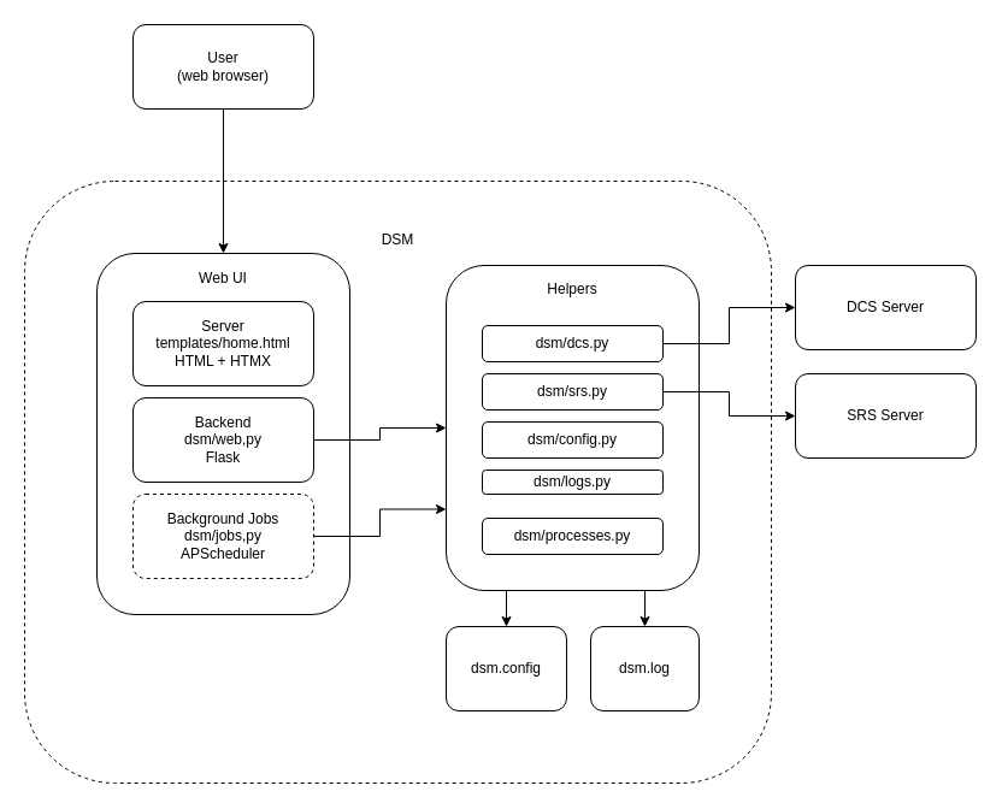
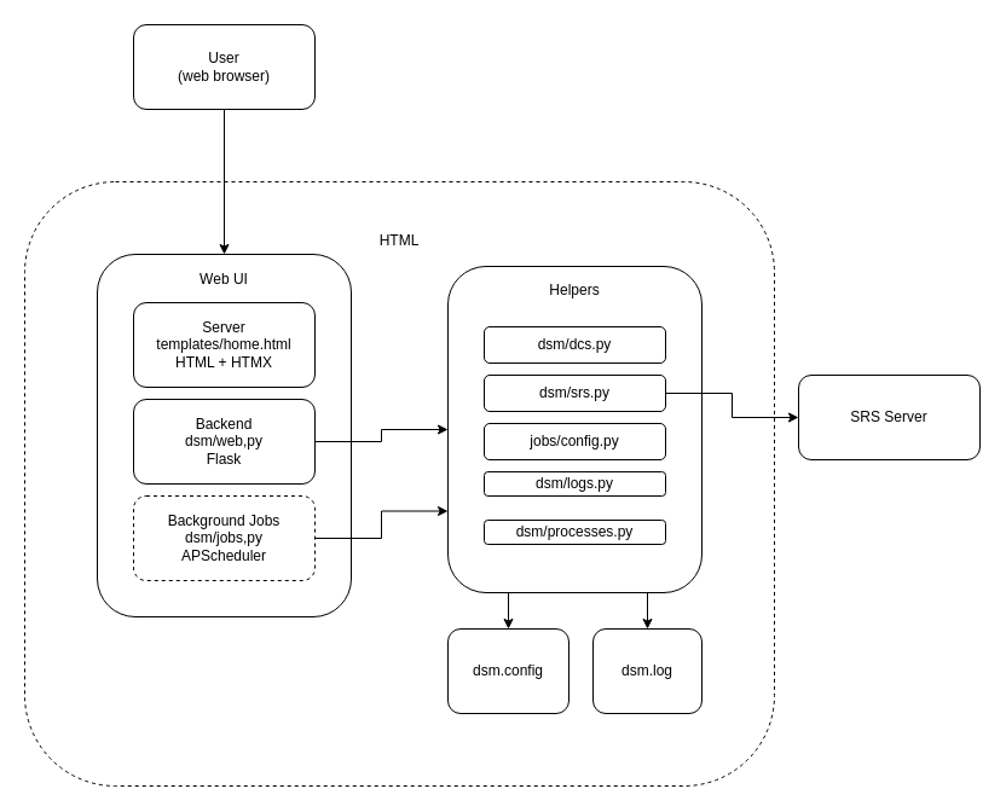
- <mxCell id="19" value="DCS Server" style="rounded=1;whiteSpace=wrap;html=1;" vertex="1" parent="1"><mxGeometry x="660" y="220" width="150" height="70" as="geometry" /></mxCell>
- <mxCell id="10" style="edgeStyle=orthogonalEdgeStyle;rounded=0;orthogonalLoop=1;jettySize=auto;html=1;entryX=0;entryY=0.5;entryDx=0;entryDy=0;" edge="1" parent="1" source="11" target="19"><mxGeometry relative="1" as="geometry" /></mxCell>
- <mxCell id="14" value="dsm/config.py" style="rounded=1;whiteSpace=wrap;html=1;" vertex="1" parent="1"><mxGeometry x="400" y="350" width="150" height="30" as="geometry" /></mxCell>
+ <mxCell id="14" value="jobs/config.py" style="rounded=1;whiteSpace=wrap;html=1;" vertex="1" parent="1"><mxGeometry x="400" y="350" width="150" height="30" as="geometry" /></mxCell>
- <mxCell id="2" value="&lt;div&gt;DSM&lt;/div&gt;&lt;div&gt;&lt;br&gt;&lt;/div&gt;&lt;div&gt;&lt;br&gt;&lt;/div&gt;&lt;div&gt;&lt;br&gt;&lt;/div&gt;&lt;div&gt;&lt;br&gt;&lt;/div&gt;&lt;div&gt;&lt;br&gt;&lt;/div&gt;&lt;div&gt;&lt;br&gt;&lt;/div&gt;&lt;div&gt;&lt;br&gt;&lt;/div&gt;&lt;div&gt;&lt;br&gt;&lt;/div&gt;&lt;div&gt;&lt;br&gt;&lt;/div&gt;&lt;div&gt;&lt;br&gt;&lt;/div&gt;&lt;div&gt;&lt;br&gt;&lt;/div&gt;&lt;div&gt;&lt;br&gt;&lt;/div&gt;&lt;div&gt;&lt;br&gt;&lt;/div&gt;&lt;div&gt;&lt;br&gt;&lt;/div&gt;&lt;div&gt;&lt;br&gt;&lt;/div&gt;&lt;div&gt;&lt;br&gt;&lt;/div&gt;&lt;div&gt;&lt;br&gt;&lt;/div&gt;&lt;div&gt;&lt;br&gt;&lt;/div&gt;&lt;div&gt;&lt;br&gt;&lt;/div&gt;&lt;div&gt;&lt;br&gt;&lt;/div&gt;&lt;div&gt;&lt;br&gt;&lt;/div&gt;&lt;div&gt;&lt;br&gt;&lt;/div&gt;&lt;div&gt;&lt;br&gt;&lt;/div&gt;&lt;div&gt;&lt;br&gt;&lt;/div&gt;&lt;div&gt;&lt;br&gt;&lt;/div&gt;&lt;div&gt;&lt;br&gt;&lt;/div&gt;&lt;div&gt;&lt;br&gt;&lt;/div&gt;&lt;div&gt;&lt;br&gt;&lt;/div&gt;" style="rounded=1;whiteSpace=wrap;html=1;fillColor=none;dashed=1;movable=1;resizable=1;rotatable=1;deletable=1;editable=1;locked=0;connectable=1;" vertex="1" parent="1"><mxGeometry x="20" y="150" width="620" height="500" as="geometry" /></mxCell>
+ <mxCell id="2" value="&lt;div&gt;HTML&lt;/div&gt;&lt;div&gt;&lt;br&gt;&lt;/div&gt;&lt;div&gt;&lt;br&gt;&lt;/div&gt;&lt;div&gt;&lt;br&gt;&lt;/div&gt;&lt;div&gt;&lt;br&gt;&lt;/div&gt;&lt;div&gt;&lt;br&gt;&lt;/div&gt;&lt;div&gt;&lt;br&gt;&lt;/div&gt;&lt;div&gt;&lt;br&gt;&lt;/div&gt;&lt;div&gt;&lt;br&gt;&lt;/div&gt;&lt;div&gt;&lt;br&gt;&lt;/div&gt;&lt;div&gt;&lt;br&gt;&lt;/div&gt;&lt;div&gt;&lt;br&gt;&lt;/div&gt;&lt;div&gt;&lt;br&gt;&lt;/div&gt;&lt;div&gt;&lt;br&gt;&lt;/div&gt;&lt;div&gt;&lt;br&gt;&lt;/div&gt;&lt;div&gt;&lt;br&gt;&lt;/div&gt;&lt;div&gt;&lt;br&gt;&lt;/div&gt;&lt;div&gt;&lt;br&gt;&lt;/div&gt;&lt;div&gt;&lt;br&gt;&lt;/div&gt;&lt;div&gt;&lt;br&gt;&lt;/div&gt;&lt;div&gt;&lt;br&gt;&lt;/div&gt;&lt;div&gt;&lt;br&gt;&lt;/div&gt;&lt;div&gt;&lt;br&gt;&lt;/div&gt;&lt;div&gt;&lt;br&gt;&lt;/div&gt;&lt;div&gt;&lt;br&gt;&lt;/div&gt;&lt;div&gt;&lt;br&gt;&lt;/div&gt;&lt;div&gt;&lt;br&gt;&lt;/div&gt;&lt;div&gt;&lt;br&gt;&lt;/div&gt;&lt;div&gt;&lt;br&gt;&lt;/div&gt;" style="rounded=1;whiteSpace=wrap;html=1;fillColor=none;dashed=1;movable=1;resizable=1;rotatable=1;deletable=1;editable=1;locked=0;connectable=1;" vertex="1" parent="1"><mxGeometry x="20" y="150" width="620" height="500" as="geometry" /></mxCell>
- <mxCell id="16" value="dsm/processes.py" style="rounded=1;whiteSpace=wrap;html=1;" vertex="1" parent="1"><mxGeometry x="400" y="430" width="150" height="30" as="geometry" /></mxCell>
+ <mxCell id="16" value="dsm/processes.py" style="rounded=1;whiteSpace=wrap;html=1;" vertex="1" parent="1"><mxGeometry x="400" y="430" width="150" height="20" as="geometry" /></mxCell>
